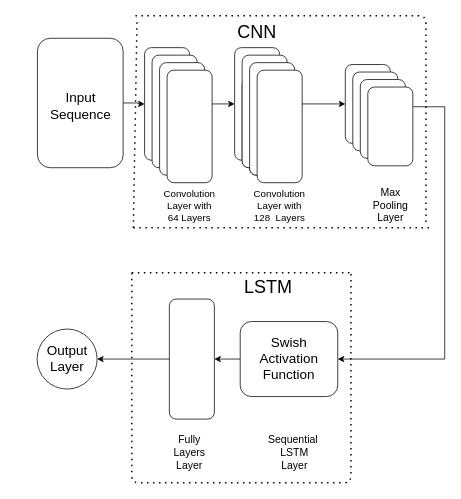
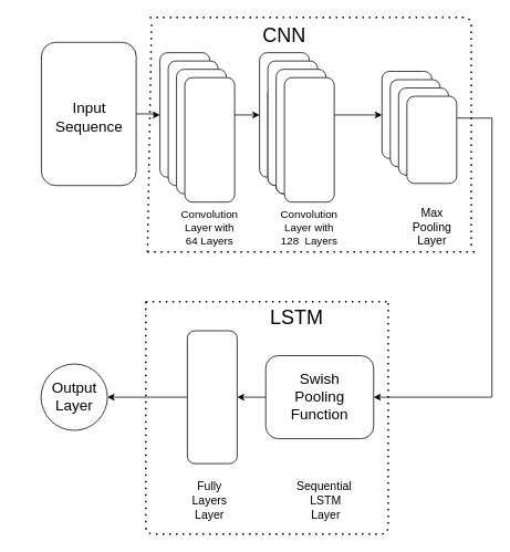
- <mxCell id="40" value="&lt;font style=&quot;font-size: 18px&quot;&gt;Swish &lt;br&gt;Activation &lt;br&gt;Function&lt;/font&gt;" style="text;html=1;align=center;verticalAlign=middle;resizable=0;points=[];autosize=1;strokeColor=none;fontSize=10;" parent="1" vertex="1"><mxGeometry x="339.44" y="453" width="90" height="50" as="geometry" /></mxCell>
+ <mxCell id="40" value="&lt;font style=&quot;font-size: 18px&quot;&gt;Swish &lt;br&gt;Pooling &lt;br&gt;Function&lt;/font&gt;" style="text;html=1;align=center;verticalAlign=middle;resizable=0;points=[];autosize=1;strokeColor=none;fontSize=10;" parent="1" vertex="1"><mxGeometry x="339.44" y="453" width="90" height="50" as="geometry" /></mxCell>
